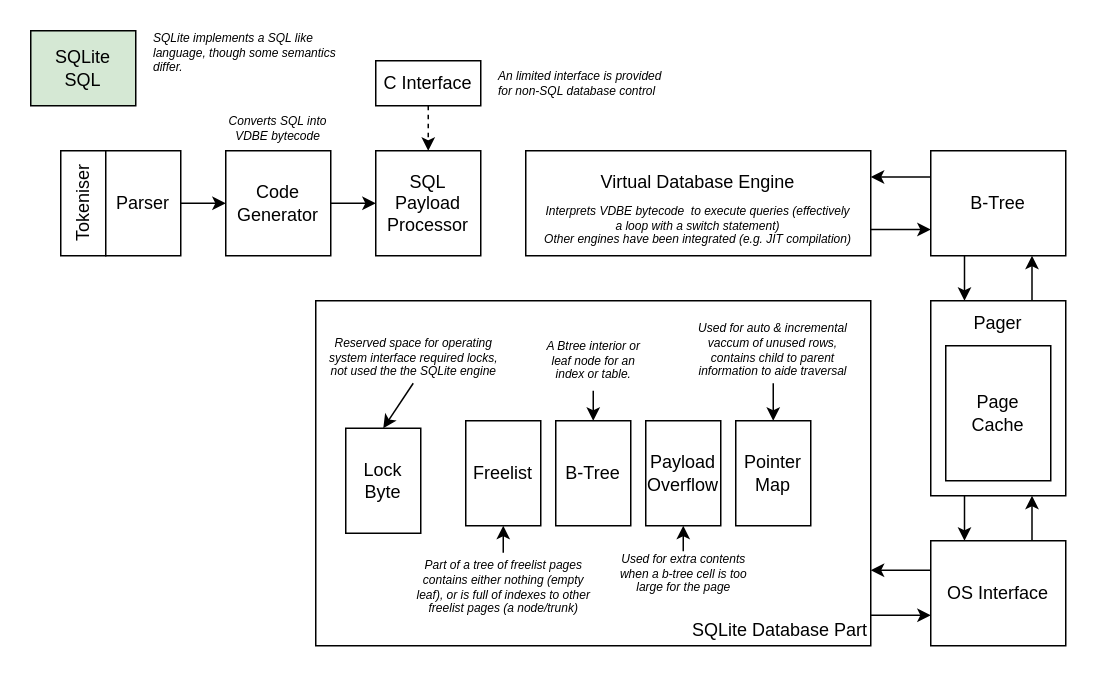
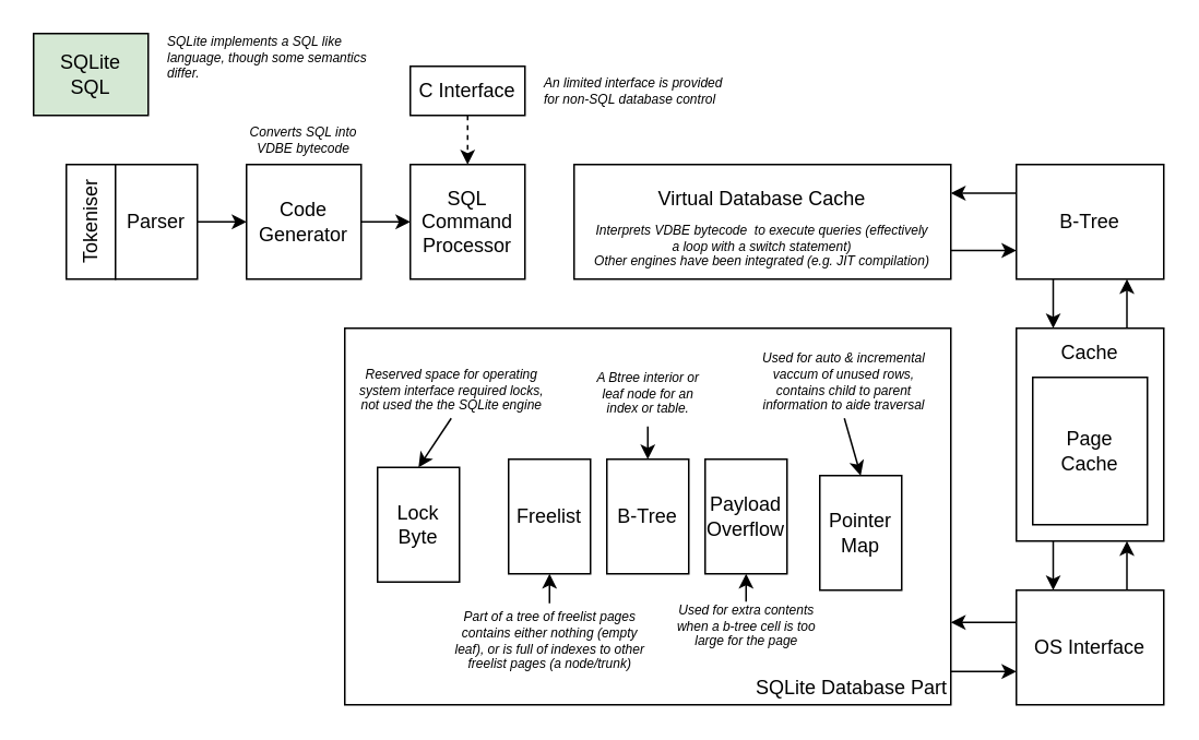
- <mxCell id="11" value="SQL Payload Processor" style="rounded=0;whiteSpace=wrap;html=1;" vertex="1" parent="1"><mxGeometry x="250" y="100" width="70" height="70" as="geometry" /></mxCell>
+ <mxCell id="11" value="SQL Command Processor" style="rounded=0;whiteSpace=wrap;html=1;" vertex="1" parent="1"><mxGeometry x="250" y="100" width="70" height="70" as="geometry" /></mxCell>
- <mxCell id="41" value="Virtual Database Engine&lt;br&gt;&lt;br&gt;&lt;br&gt;" style="rounded=0;whiteSpace=wrap;html=1;" vertex="1" parent="1"><mxGeometry x="350" y="100" width="230" height="70" as="geometry" /></mxCell>
+ <mxCell id="41" value="Virtual Database Cache&lt;br&gt;&lt;br&gt;&lt;br&gt;" style="rounded=0;whiteSpace=wrap;html=1;" vertex="1" parent="1"><mxGeometry x="350" y="100" width="230" height="70" as="geometry" /></mxCell>
- <mxCell id="36" value="Pager" style="text;html=1;strokeColor=none;fillColor=none;align=center;verticalAlign=middle;whiteSpace=wrap;rounded=0;fontSize=12;" vertex="1" parent="1"><mxGeometry x="635" y="200" width="60" height="30" as="geometry" /></mxCell>
+ <mxCell id="36" value="Cache" style="text;html=1;strokeColor=none;fillColor=none;align=center;verticalAlign=middle;whiteSpace=wrap;rounded=0;fontSize=12;" vertex="1" parent="1"><mxGeometry x="635" y="200" width="60" height="30" as="geometry" /></mxCell>
- <mxCell id="19" value="Pointer&lt;br&gt;Map" style="rounded=0;whiteSpace=wrap;html=1;" vertex="1" parent="1"><mxGeometry x="490" y="280" width="50" height="70" as="geometry" /></mxCell>
+ <mxCell id="19" value="Pointer&lt;br&gt;Map" style="rounded=0;whiteSpace=wrap;html=1;" vertex="1" parent="1"><mxGeometry x="500" y="290" width="50" height="70" as="geometry" /></mxCell>
